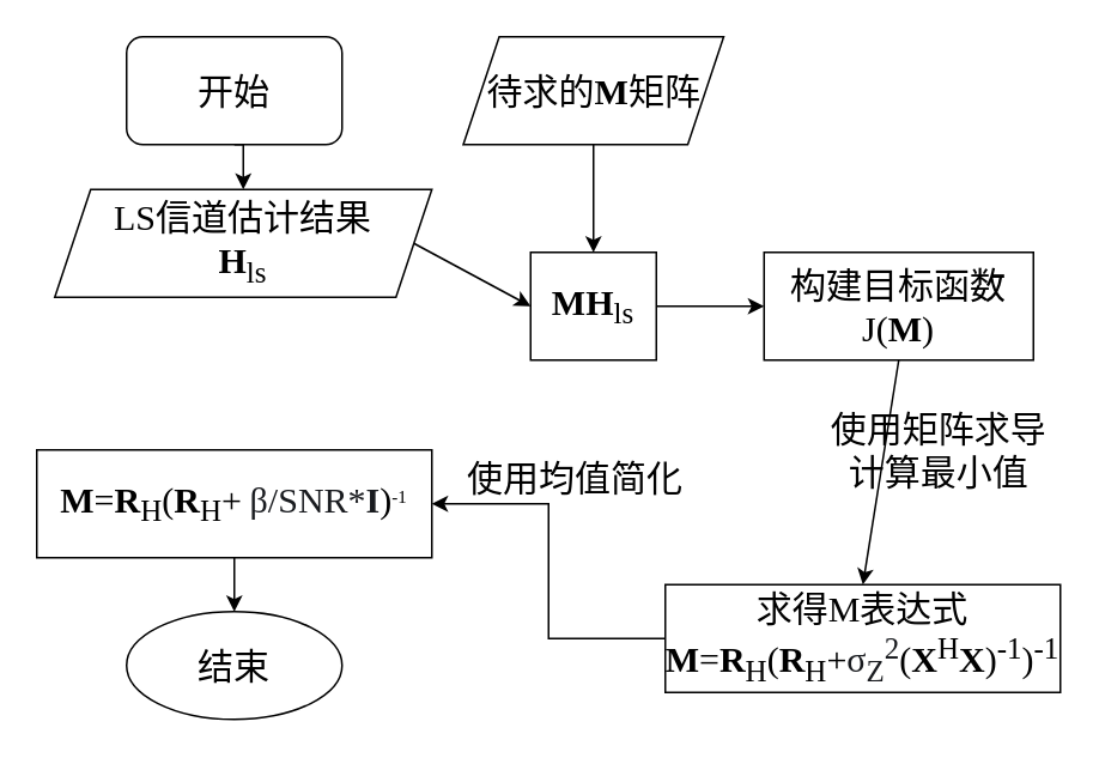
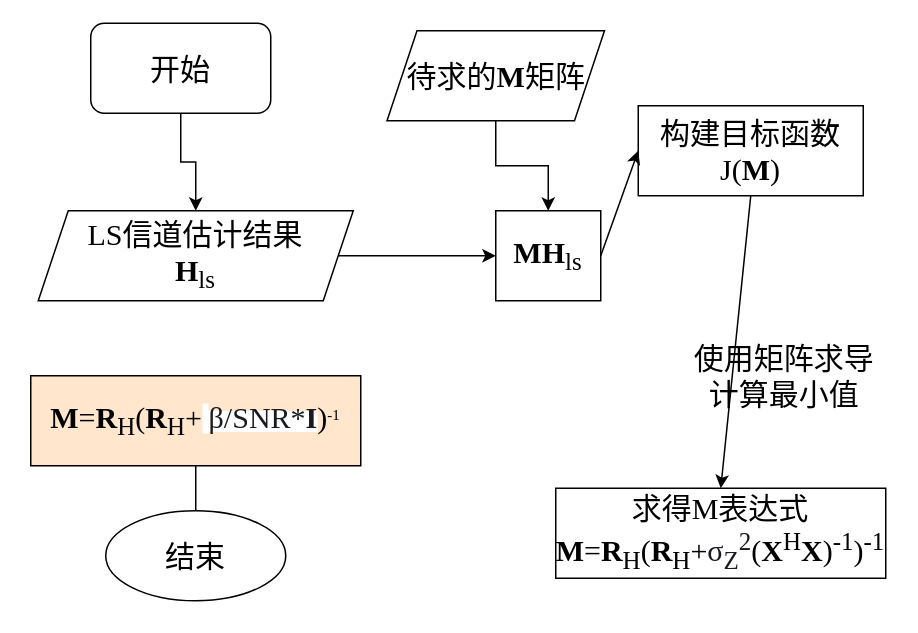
- <mxCell id="16" value="&lt;span style=&quot;font-family: &amp;quot;Times New Roman&amp;quot;; font-size: 20px; text-align: left;&quot;&gt;开始&lt;/span&gt;" style="rounded=1;whiteSpace=wrap;html=1;" vertex="1" parent="1"><mxGeometry x="70" y="20" width="120" height="60" as="geometry" /></mxCell>
+ <mxCell id="16" value="&lt;span style=&quot;font-family: &amp;quot;Times New Roman&amp;quot;; font-size: 20px; text-align: left;&quot;&gt;开始&lt;/span&gt;" style="rounded=1;whiteSpace=wrap;html=1;" vertex="1" parent="1"><mxGeometry x="60" y="15" width="120" height="60" as="geometry" /></mxCell>
- <mxCell id="10" value="&lt;font face=&quot;Times New Roman&quot; style=&quot;font-size: 20px;&quot;&gt;LS信道估计结果&lt;/font&gt;&lt;div&gt;&lt;font face=&quot;UGnYcOUPacRxoHWNrJcx&quot; style=&quot;font-size: 20px;&quot;&gt;&lt;b&gt;H&lt;/b&gt;&lt;sub&gt;ls&lt;/sub&gt;&lt;/font&gt;&lt;/div&gt;" style="shape=parallelogram;perimeter=parallelogramPerimeter;whiteSpace=wrap;html=1;fixedSize=1;" vertex="1" parent="1"><mxGeometry x="30" y="105" width="210" height="60" as="geometry" /></mxCell>
+ <mxCell id="10" value="&lt;font face=&quot;Times New Roman&quot; style=&quot;font-size: 20px;&quot;&gt;LS信道估计结果&lt;/font&gt;&lt;div&gt;&lt;font face=&quot;UGnYcOUPacRxoHWNrJcx&quot; style=&quot;font-size: 20px;&quot;&gt;&lt;b&gt;H&lt;/b&gt;&lt;sub&gt;ls&lt;/sub&gt;&lt;/font&gt;&lt;/div&gt;" style="shape=parallelogram;perimeter=parallelogramPerimeter;whiteSpace=wrap;html=1;fixedSize=1;" vertex="1" parent="1"><mxGeometry x="25" y="140" width="210" height="60" as="geometry" /></mxCell>
- <mxCell id="2" value="&lt;font face=&quot;Times New Roman&quot; style=&quot;font-size: 20px;&quot;&gt;&lt;b&gt;&lt;font style=&quot;font-size: 20px;&quot;&gt;M&lt;/font&gt;H&lt;/b&gt;&lt;sub&gt;ls&lt;/sub&gt;&lt;/font&gt;" style="rounded=0;whiteSpace=wrap;html=1;" vertex="1" parent="1"><mxGeometry x="295" y="140" width="70" height="60" as="geometry" /></mxCell>
+ <mxCell id="2" value="&lt;font face=&quot;Times New Roman&quot; style=&quot;font-size: 20px;&quot;&gt;&lt;b&gt;&lt;font style=&quot;font-size: 20px;&quot;&gt;M&lt;/font&gt;H&lt;/b&gt;&lt;sub&gt;ls&lt;/sub&gt;&lt;/font&gt;" style="rounded=0;whiteSpace=wrap;html=1;" vertex="1" parent="1"><mxGeometry x="330" y="140" width="70" height="60" as="geometry" /></mxCell>
- <mxCell id="4" value="&lt;font face=&quot;Times New Roman&quot; style=&quot;font-size: 20px;&quot;&gt;构建目标函数&lt;/font&gt;&lt;div&gt;&lt;font face=&quot;Times New Roman&quot; style=&quot;font-size: 20px;&quot;&gt;J(&lt;b&gt;M&lt;/b&gt;)&lt;/font&gt;&lt;/div&gt;" style="rounded=0;whiteSpace=wrap;html=1;" vertex="1" parent="1"><mxGeometry x="425" y="140" width="150" height="60" as="geometry" /></mxCell>
+ <mxCell id="4" value="&lt;font face=&quot;Times New Roman&quot; style=&quot;font-size: 20px;&quot;&gt;构建目标函数&lt;/font&gt;&lt;div&gt;&lt;font face=&quot;Times New Roman&quot; style=&quot;font-size: 20px;&quot;&gt;J(&lt;b&gt;M&lt;/b&gt;)&lt;/font&gt;&lt;/div&gt;" style="rounded=0;whiteSpace=wrap;html=1;" vertex="1" parent="1"><mxGeometry x="425" y="70" width="150" height="60" as="geometry" /></mxCell>
- <mxCell id="17" value="&lt;span style=&quot;font-family: &amp;quot;Times New Roman&amp;quot;; font-size: 20px;&quot;&gt;使用均值简化&lt;/span&gt;" style="rounded=0;whiteSpace=wrap;html=1;strokeColor=none;opacity=0;" vertex="1" parent="1"><mxGeometry x="250" y="245" width="140" height="40" as="geometry" /></mxCell>
- <mxCell id="14" value="&lt;div&gt;&lt;font face=&quot;Times New Roman&quot;&gt;&lt;span style=&quot;font-size: 20px;&quot;&gt;&lt;b&gt;M&lt;/b&gt;=&lt;b&gt;R&lt;/b&gt;&lt;sub style=&quot;&quot;&gt;H&lt;/sub&gt;&lt;/span&gt;&lt;span style=&quot;font-size: 20px; background-color: initial;&quot;&gt;(&lt;b&gt;R&lt;/b&gt;&lt;sub style=&quot;&quot;&gt;H&lt;/sub&gt;+&lt;/span&gt;&lt;/font&gt;&lt;span style=&quot;background-color: rgb(255, 255, 255); color: rgb(25, 27, 31); font-family: -apple-system, BlinkMacSystemFont, &amp;quot;Helvetica Neue&amp;quot;, &amp;quot;PingFang SC&amp;quot;, &amp;quot;Microsoft YaHei&amp;quot;, &amp;quot;Source Han Sans SC&amp;quot;, &amp;quot;Noto Sans CJK SC&amp;quot;, &amp;quot;WenQuanYi Micro Hei&amp;quot;, sans-serif; font-size: medium; text-align: start;&quot;&gt;&amp;nbsp;&lt;/span&gt;&lt;span style=&quot;background-color: rgb(255, 255, 255); color: rgb(25, 27, 31); text-align: start;&quot;&gt;&lt;font style=&quot;font-size: 20px;&quot; face=&quot;Times New Roman&quot;&gt;β/SNR*&lt;b&gt;I&lt;/b&gt;&lt;/font&gt;&lt;/span&gt;&lt;span style=&quot;background-color: initial; font-size: 20px; font-family: &amp;quot;Times New Roman&amp;quot;;&quot;&gt;)&lt;/span&gt;&lt;sup style=&quot;background-color: initial; font-family: &amp;quot;Times New Roman&amp;quot;;&quot;&gt;-1&lt;/sup&gt;&lt;/div&gt;" style="rounded=0;whiteSpace=wrap;html=1;" vertex="1" parent="1"><mxGeometry x="20" y="250" width="220" height="60" as="geometry" /></mxCell>
+ <mxCell id="14" value="&lt;div&gt;&lt;font face=&quot;Times New Roman&quot;&gt;&lt;span style=&quot;font-size: 20px;&quot;&gt;&lt;b&gt;M&lt;/b&gt;=&lt;b&gt;R&lt;/b&gt;&lt;sub style=&quot;&quot;&gt;H&lt;/sub&gt;&lt;/span&gt;&lt;span style=&quot;font-size: 20px; background-color: initial;&quot;&gt;(&lt;b&gt;R&lt;/b&gt;&lt;sub style=&quot;&quot;&gt;H&lt;/sub&gt;+&lt;/span&gt;&lt;/font&gt;&lt;span style=&quot;background-color: rgb(255, 255, 255); color: rgb(25, 27, 31); font-family: -apple-system, BlinkMacSystemFont, &amp;quot;Helvetica Neue&amp;quot;, &amp;quot;PingFang SC&amp;quot;, &amp;quot;Microsoft YaHei&amp;quot;, &amp;quot;Source Han Sans SC&amp;quot;, &amp;quot;Noto Sans CJK SC&amp;quot;, &amp;quot;WenQuanYi Micro Hei&amp;quot;, sans-serif; font-size: medium; text-align: start;&quot;&gt;&amp;nbsp;&lt;/span&gt;&lt;span style=&quot;background-color: rgb(255, 255, 255); color: rgb(25, 27, 31); text-align: start;&quot;&gt;&lt;font style=&quot;font-size: 20px;&quot; face=&quot;Times New Roman&quot;&gt;β/SNR*&lt;b&gt;I&lt;/b&gt;&lt;/font&gt;&lt;/span&gt;&lt;span style=&quot;background-color: initial; font-size: 20px; font-family: &amp;quot;Times New Roman&amp;quot;;&quot;&gt;)&lt;/span&gt;&lt;sup style=&quot;background-color: initial; font-family: &amp;quot;Times New Roman&amp;quot;;&quot;&gt;-1&lt;/sup&gt;&lt;/div&gt;" style="rounded=0;whiteSpace=wrap;html=1;fillColor=#ffe6cc;" vertex="1" parent="1"><mxGeometry x="20" y="250" width="220" height="60" as="geometry" /></mxCell>
- <mxCell id="7" style="edgeStyle=orthogonalEdgeStyle;rounded=0;orthogonalLoop=1;jettySize=auto;html=1;exitX=0;exitY=0.5;exitDx=0;exitDy=0;entryX=1;entryY=0.5;entryDx=0;entryDy=0;" edge="1" parent="1" source="8" target="14"><mxGeometry relative="1" as="geometry" /></mxCell>
- <mxCell id="13" value="" style="edgeStyle=orthogonalEdgeStyle;rounded=0;orthogonalLoop=1;jettySize=auto;html=1;" edge="1" parent="1" source="14" target="18"><mxGeometry relative="1" as="geometry" /></mxCell>
+ <mxCell id="13" value="" style="edgeStyle=orthogonalEdgeStyle;rounded=0;orthogonalLoop=1;jettySize=auto;html=1;endArrow=none;" edge="1" parent="1" source="14" target="18"><mxGeometry relative="1" as="geometry" /></mxCell>
